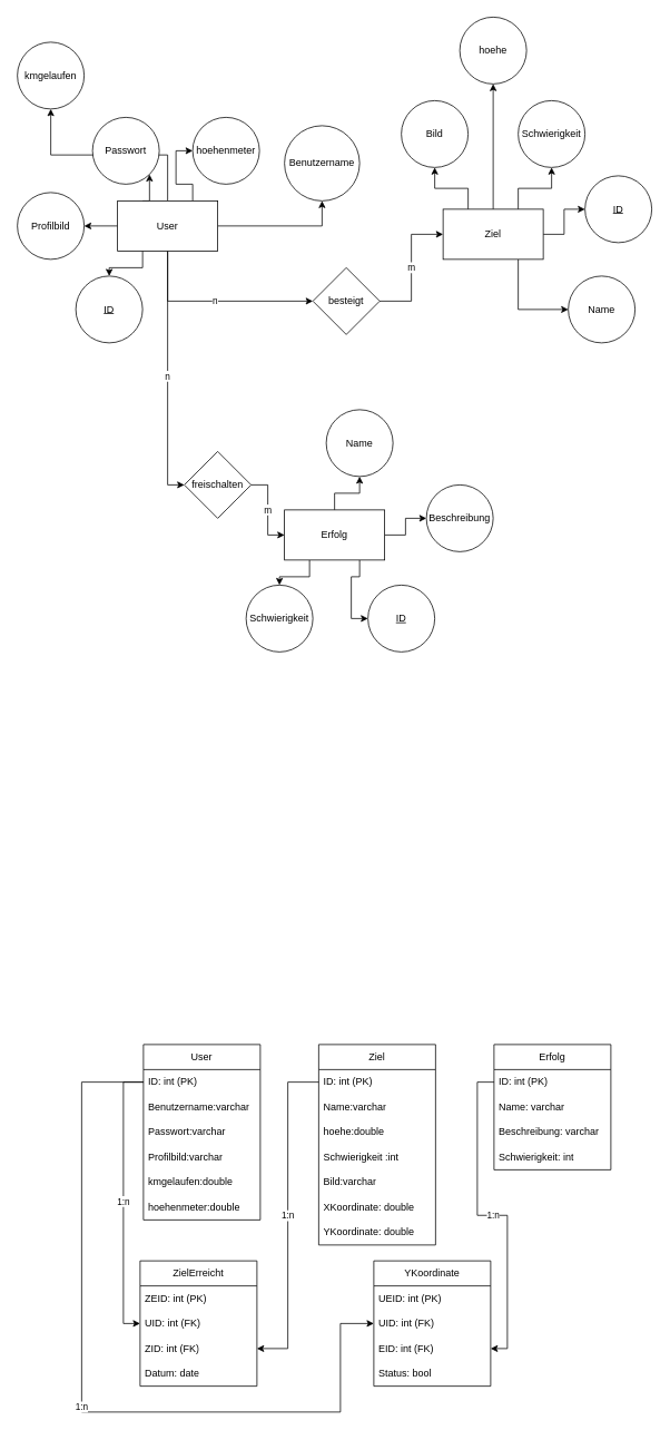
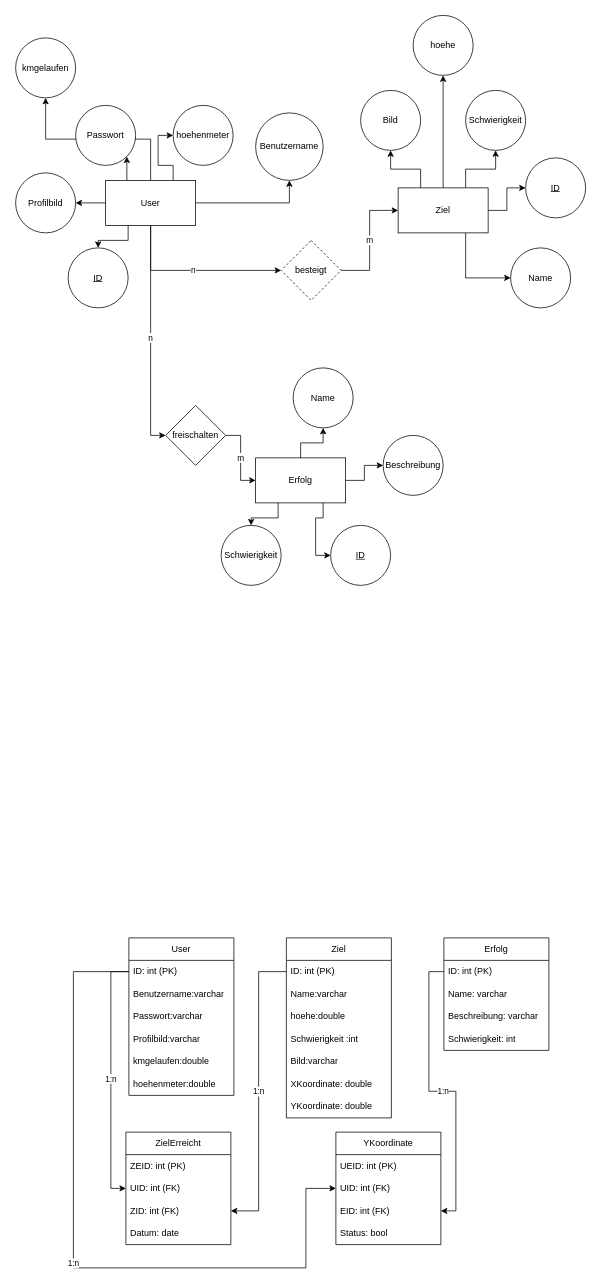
- <mxCell id="13" value="Passwort" style="ellipse;whiteSpace=wrap;html=1;aspect=fixed;" parent="1" vertex="1"><mxGeometry x="110" y="140" width="80" height="80" as="geometry" /></mxCell>
+ <mxCell id="13" value="Passwort" style="ellipse;whiteSpace=wrap;html=1;aspect=fixed;" parent="1" vertex="1"><mxGeometry x="100" y="140" width="80" height="80" as="geometry" /></mxCell>
- <mxCell id="37" value="besteigt" style="rhombus;whiteSpace=wrap;html=1;" parent="1" vertex="1"><mxGeometry x="374" y="320" width="80" height="80" as="geometry" /></mxCell>
+ <mxCell id="37" value="besteigt" style="rhombus;whiteSpace=wrap;html=1;dashed=1;" parent="1" vertex="1"><mxGeometry x="374" y="320" width="80" height="80" as="geometry" /></mxCell>
